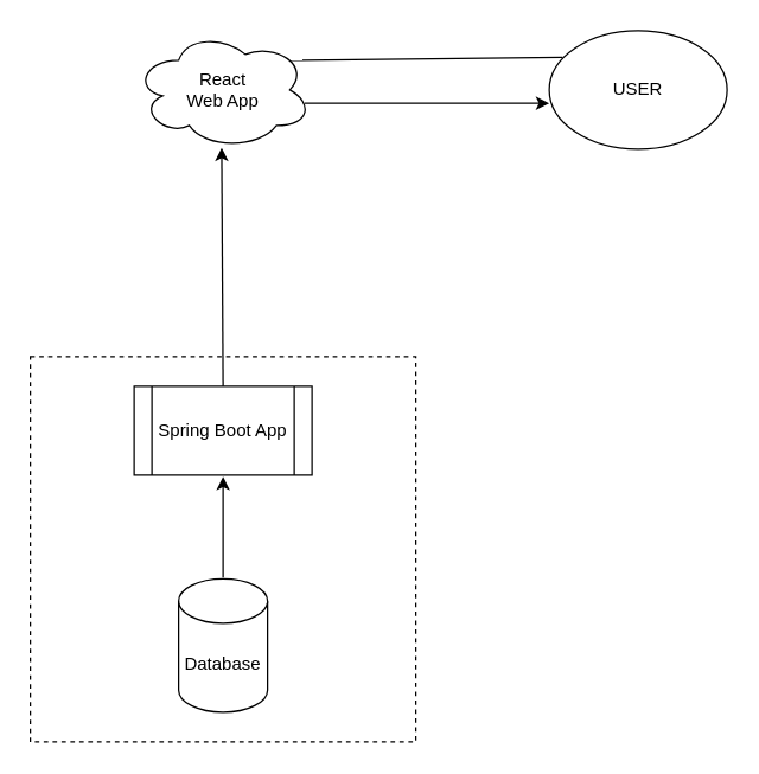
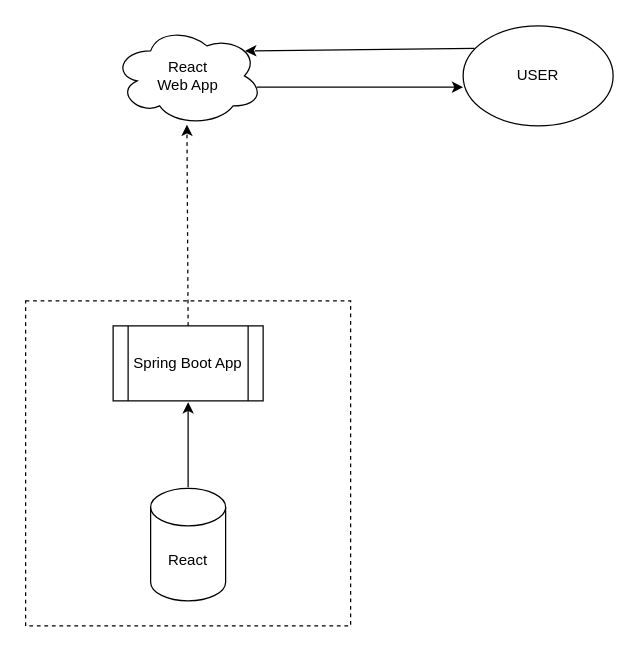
- <mxCell id="9" value="" style="endArrow=none;html=1;entryX=0.88;entryY=0.25;entryDx=0;entryDy=0;entryPerimeter=0;exitX=0.075;exitY=0.225;exitDx=0;exitDy=0;exitPerimeter=0;" edge="1" parent="1" source="8" target="5"><mxGeometry width="50" height="50" relative="1" as="geometry"><mxPoint x="310" y="330" as="sourcePoint" /><mxPoint x="360" y="280" as="targetPoint" /></mxGeometry></mxCell>
+ <mxCell id="9" value="" style="endArrow=classic;html=1;entryX=0.88;entryY=0.25;entryDx=0;entryDy=0;entryPerimeter=0;exitX=0.075;exitY=0.225;exitDx=0;exitDy=0;exitPerimeter=0;" edge="1" parent="1" source="8" target="5"><mxGeometry width="50" height="50" relative="1" as="geometry"><mxPoint x="310" y="330" as="sourcePoint" /><mxPoint x="360" y="280" as="targetPoint" /></mxGeometry></mxCell>
- <mxCell id="6" value="" style="endArrow=classic;html=1;exitX=0.5;exitY=0;exitDx=0;exitDy=0;entryX=0.492;entryY=0.988;entryDx=0;entryDy=0;entryPerimeter=0;" edge="1" parent="1" source="3" target="5"><mxGeometry width="50" height="50" relative="1" as="geometry"><mxPoint x="310" y="350" as="sourcePoint" /><mxPoint x="360" y="300" as="targetPoint" /></mxGeometry></mxCell>
+ <mxCell id="6" value="" style="endArrow=classic;html=1;exitX=0.5;exitY=0;exitDx=0;exitDy=0;entryX=0.492;entryY=0.988;entryDx=0;entryDy=0;entryPerimeter=0;dashed=1;" edge="1" parent="1" source="3" target="5"><mxGeometry width="50" height="50" relative="1" as="geometry"><mxPoint x="310" y="350" as="sourcePoint" /><mxPoint x="360" y="300" as="targetPoint" /></mxGeometry></mxCell>
- <mxCell id="2" value="Database" style="shape=cylinder3;whiteSpace=wrap;html=1;boundedLbl=1;backgroundOutline=1;size=15;" vertex="1" parent="1"><mxGeometry x="120" y="390" width="60" height="90" as="geometry" /></mxCell>
+ <mxCell id="2" value="React" style="shape=cylinder3;whiteSpace=wrap;html=1;boundedLbl=1;backgroundOutline=1;size=15;" vertex="1" parent="1"><mxGeometry x="120" y="390" width="60" height="90" as="geometry" /></mxCell>
